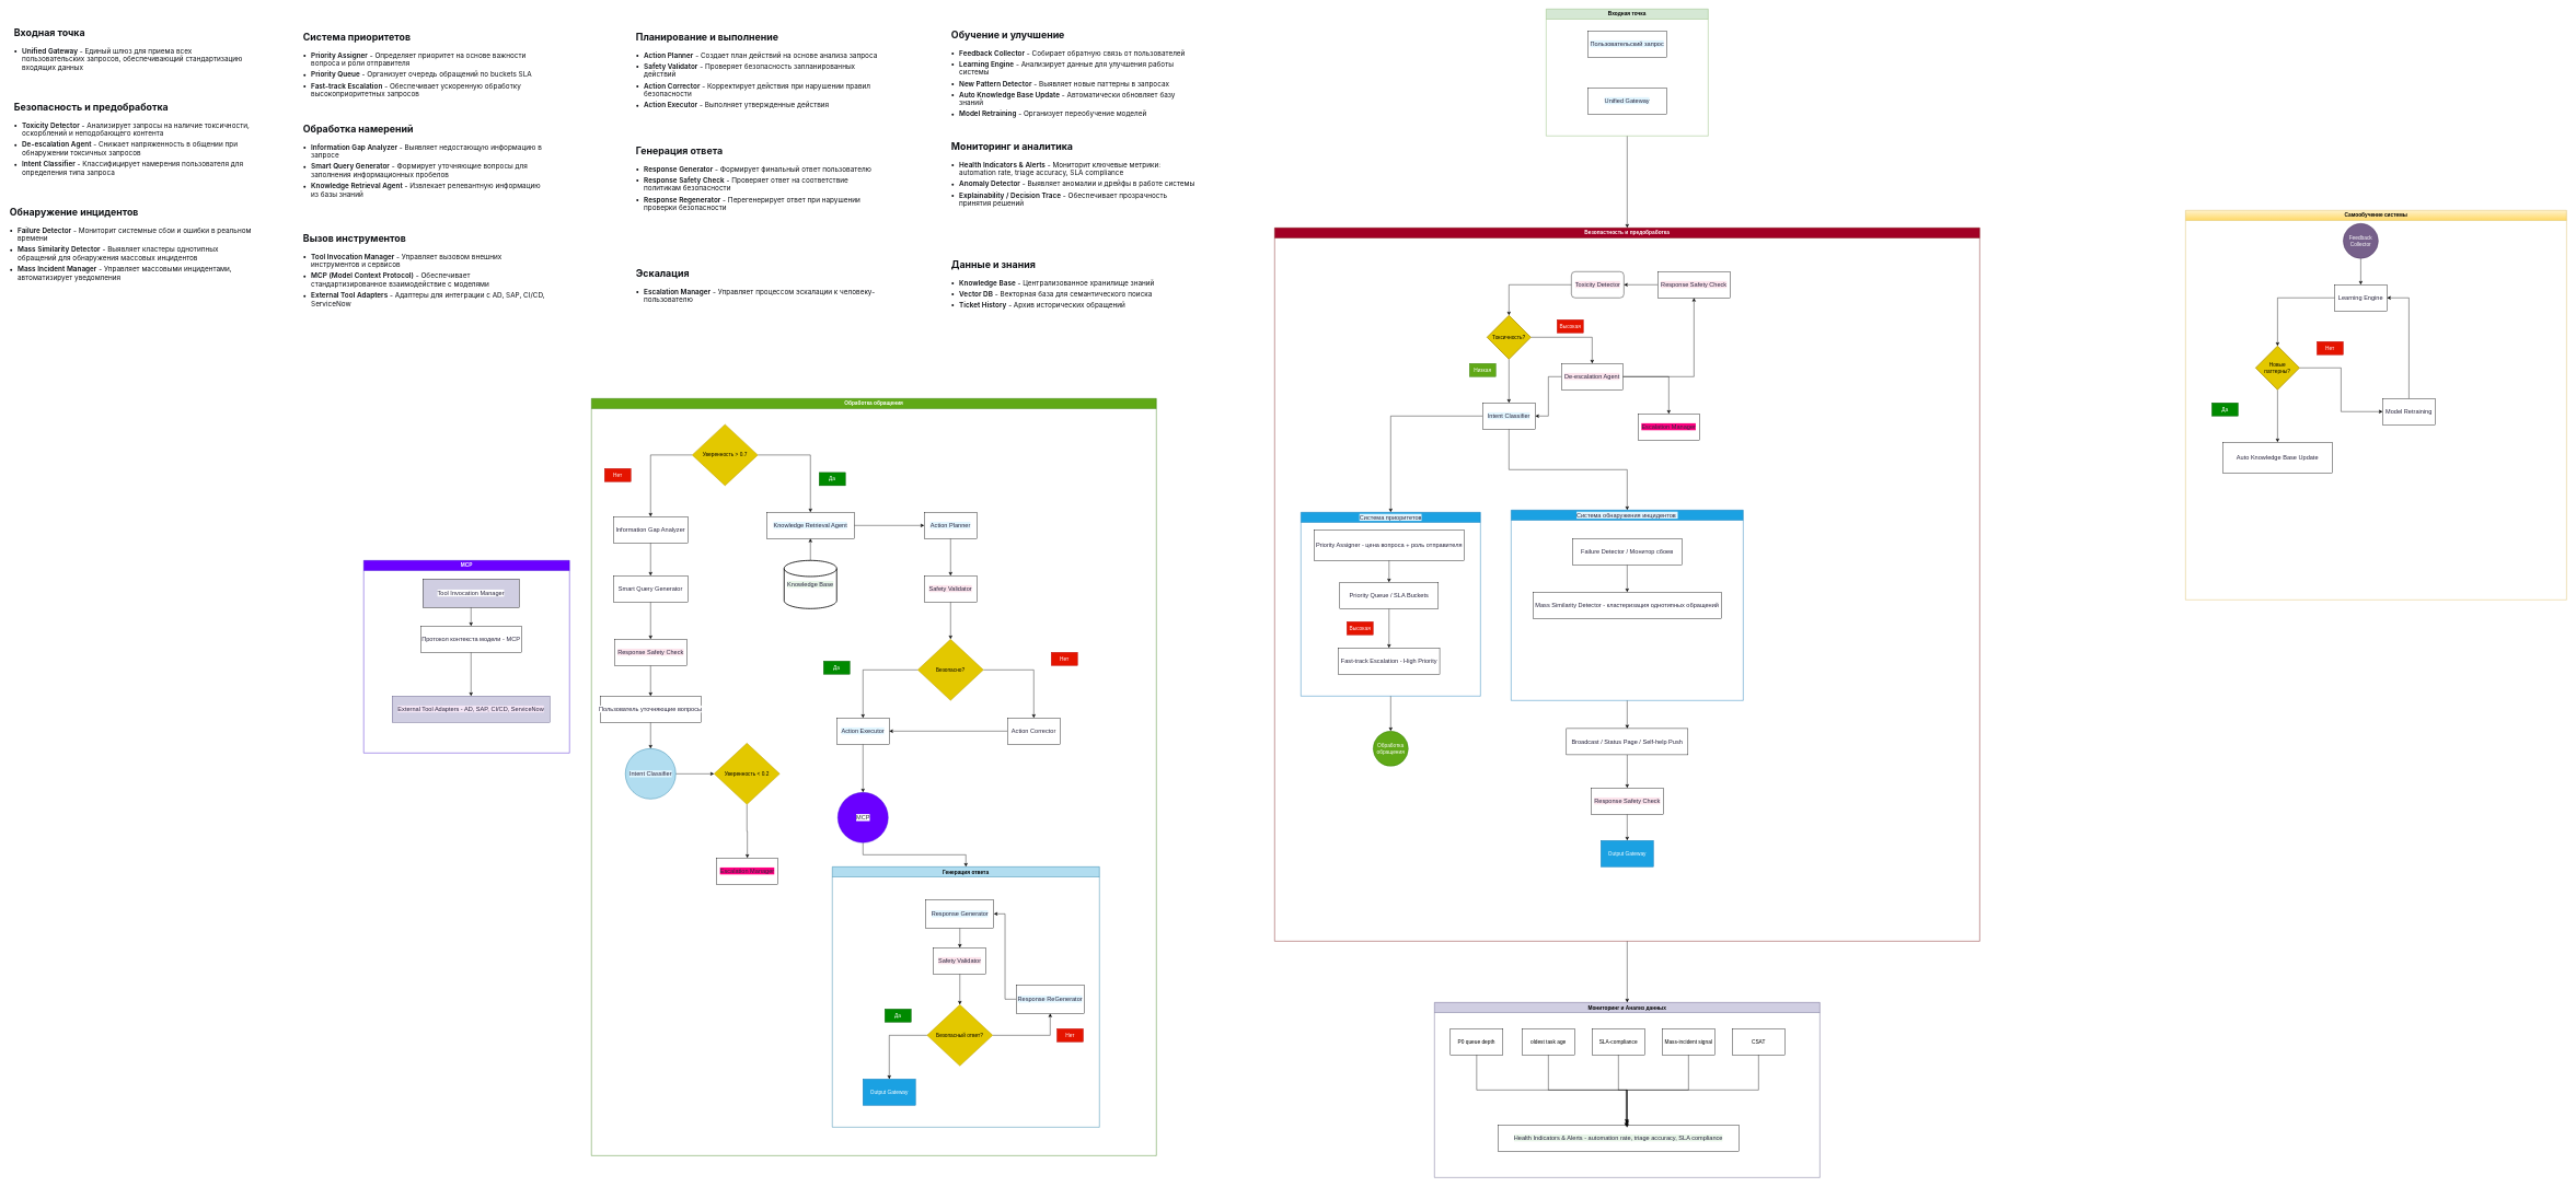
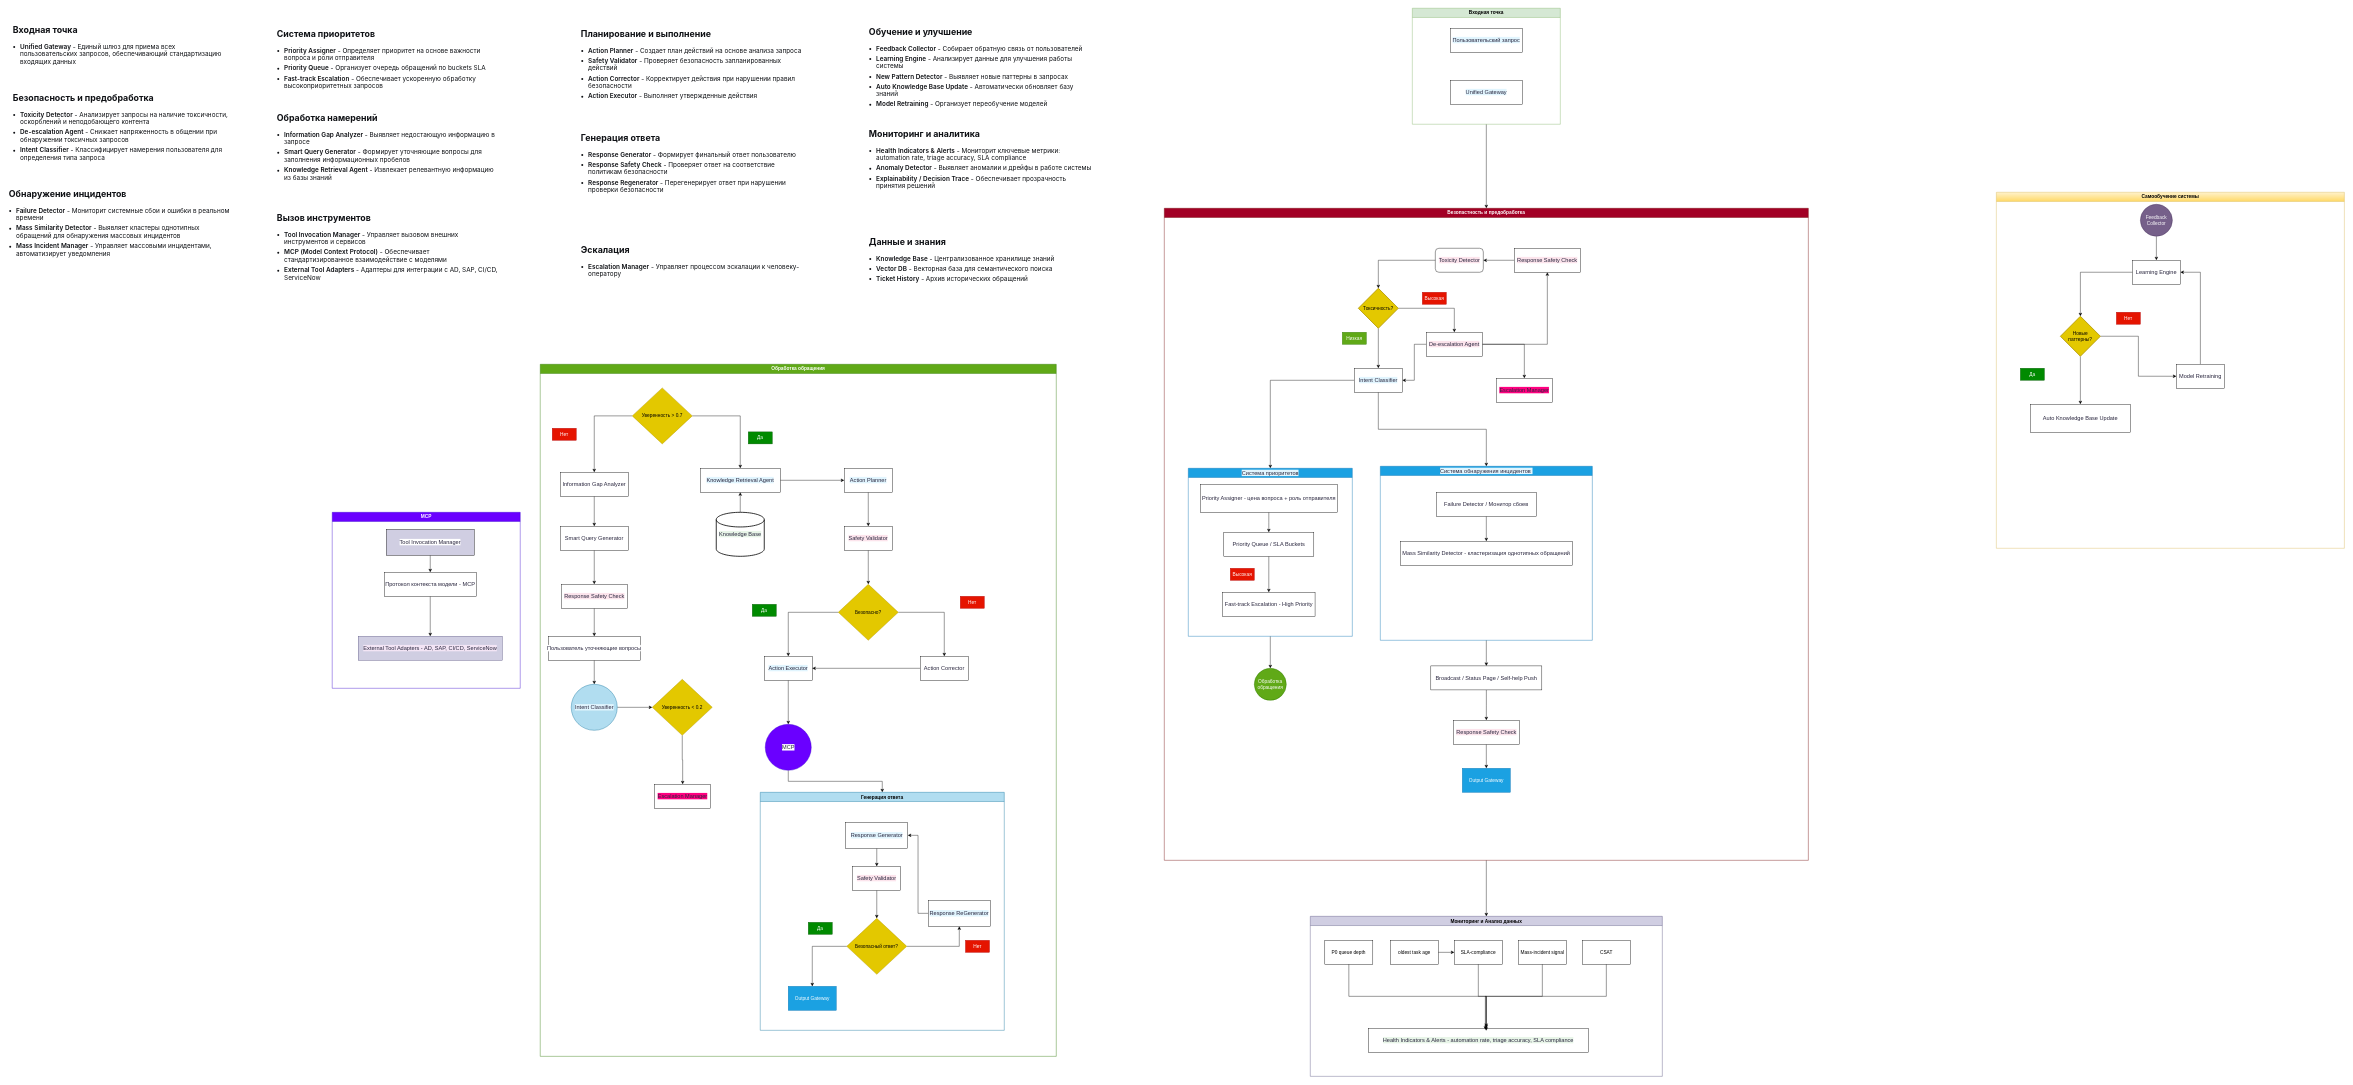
- <mxCell id="134" value="&lt;h2 style=&quot;font: 700 22px / 32px quote-cjk-patch, Inter, system-ui, -apple-system, BlinkMacSystemFont, &amp;quot;Segoe UI&amp;quot;, Roboto, Oxygen, Ubuntu, Cantarell, &amp;quot;Open Sans&amp;quot;, &amp;quot;Helvetica Neue&amp;quot;, sans-serif; margin: 32px 0px 16px; color: rgb(15, 17, 21); letter-spacing: normal; orphans: 2; text-align: start; text-indent: 0px; text-transform: none; widows: 2; word-spacing: 0px; -webkit-text-stroke-width: 0px; white-space: normal; background-color: rgb(255, 255, 255); text-decoration-thickness: initial; text-decoration-style: initial; text-decoration-color: initial;&quot;&gt;&lt;strong style=&quot;font-weight: inherit;&quot;&gt;&lt;span&gt;Эскалация&lt;/span&gt;&lt;/strong&gt;&lt;/h2&gt;&lt;ul style=&quot;margin: 16px 0px; padding-left: 18px; color: rgb(15, 17, 21); font-family: quote-cjk-patch, Inter, system-ui, -apple-system, BlinkMacSystemFont, &amp;quot;Segoe UI&amp;quot;, Roboto, Oxygen, Ubuntu, Cantarell, &amp;quot;Open Sans&amp;quot;, &amp;quot;Helvetica Neue&amp;quot;, sans-serif; font-size: 16px; font-style: normal; font-variant-ligatures: normal; font-variant-caps: normal; font-weight: 400; letter-spacing: normal; orphans: 2; text-align: start; text-indent: 0px; text-transform: none; widows: 2; word-spacing: 0px; -webkit-text-stroke-width: 0px; white-space: normal; background-color: rgb(255, 255, 255); text-decoration-thickness: initial; text-decoration-style: initial; text-decoration-color: initial;&quot;&gt;&lt;li&gt;&lt;p class=&quot;ds-markdown-paragraph&quot; style=&quot;margin-top: 0px !important; margin-right: 0px; margin-bottom: 0px; margin-left: 0px;&quot;&gt;&lt;strong style=&quot;font-weight: 600;&quot;&gt;&lt;span&gt;Escalation Manager&lt;/span&gt;&lt;/strong&gt;&lt;span&gt;&lt;span&gt;&amp;nbsp;&lt;/span&gt;- Управляет процессом эскалации к человеку-пользователю&lt;/span&gt;&lt;/p&gt;&lt;/li&gt;&lt;/ul&gt;" style="text;whiteSpace=wrap;html=1;" vertex="1" parent="1"><mxGeometry x="1450" y="570" width="560" height="160" as="geometry" /></mxCell>
+ <mxCell id="134" value="&lt;h2 style=&quot;font: 700 22px / 32px quote-cjk-patch, Inter, system-ui, -apple-system, BlinkMacSystemFont, &amp;quot;Segoe UI&amp;quot;, Roboto, Oxygen, Ubuntu, Cantarell, &amp;quot;Open Sans&amp;quot;, &amp;quot;Helvetica Neue&amp;quot;, sans-serif; margin: 32px 0px 16px; color: rgb(15, 17, 21); letter-spacing: normal; orphans: 2; text-align: start; text-indent: 0px; text-transform: none; widows: 2; word-spacing: 0px; -webkit-text-stroke-width: 0px; white-space: normal; background-color: rgb(255, 255, 255); text-decoration-thickness: initial; text-decoration-style: initial; text-decoration-color: initial;&quot;&gt;&lt;strong style=&quot;font-weight: inherit;&quot;&gt;&lt;span&gt;Эскалация&lt;/span&gt;&lt;/strong&gt;&lt;/h2&gt;&lt;ul style=&quot;margin: 16px 0px; padding-left: 18px; color: rgb(15, 17, 21); font-family: quote-cjk-patch, Inter, system-ui, -apple-system, BlinkMacSystemFont, &amp;quot;Segoe UI&amp;quot;, Roboto, Oxygen, Ubuntu, Cantarell, &amp;quot;Open Sans&amp;quot;, &amp;quot;Helvetica Neue&amp;quot;, sans-serif; font-size: 16px; font-style: normal; font-variant-ligatures: normal; font-variant-caps: normal; font-weight: 400; letter-spacing: normal; orphans: 2; text-align: start; text-indent: 0px; text-transform: none; widows: 2; word-spacing: 0px; -webkit-text-stroke-width: 0px; white-space: normal; background-color: rgb(255, 255, 255); text-decoration-thickness: initial; text-decoration-style: initial; text-decoration-color: initial;&quot;&gt;&lt;li&gt;&lt;p class=&quot;ds-markdown-paragraph&quot; style=&quot;margin-top: 0px !important; margin-right: 0px; margin-bottom: 0px; margin-left: 0px;&quot;&gt;&lt;strong style=&quot;font-weight: 600;&quot;&gt;&lt;span&gt;Escalation Manager&lt;/span&gt;&lt;/strong&gt;&lt;span&gt;&lt;span&gt;&amp;nbsp;&lt;/span&gt;- Управляет процессом эскалации к человеку-оператору&lt;/span&gt;&lt;/p&gt;&lt;/li&gt;&lt;/ul&gt;" style="text;whiteSpace=wrap;html=1;" vertex="1" parent="1"><mxGeometry x="1450" y="570" width="560" height="160" as="geometry" /></mxCell>
- <mxCell id="110" style="edgeStyle=orthogonalEdgeStyle;rounded=0;orthogonalLoop=1;jettySize=auto;html=1;entryX=0.534;entryY=-0.078;entryDx=0;entryDy=0;entryPerimeter=0;" edge="1" parent="101" source="103" target="107"><mxGeometry relative="1" as="geometry" /></mxCell>
+ <mxCell id="110" style="edgeStyle=orthogonalEdgeStyle;rounded=0;orthogonalLoop=1;jettySize=auto;html=1;" edge="1" parent="101" source="103" target="104"><mxGeometry relative="1" as="geometry" /></mxCell>
